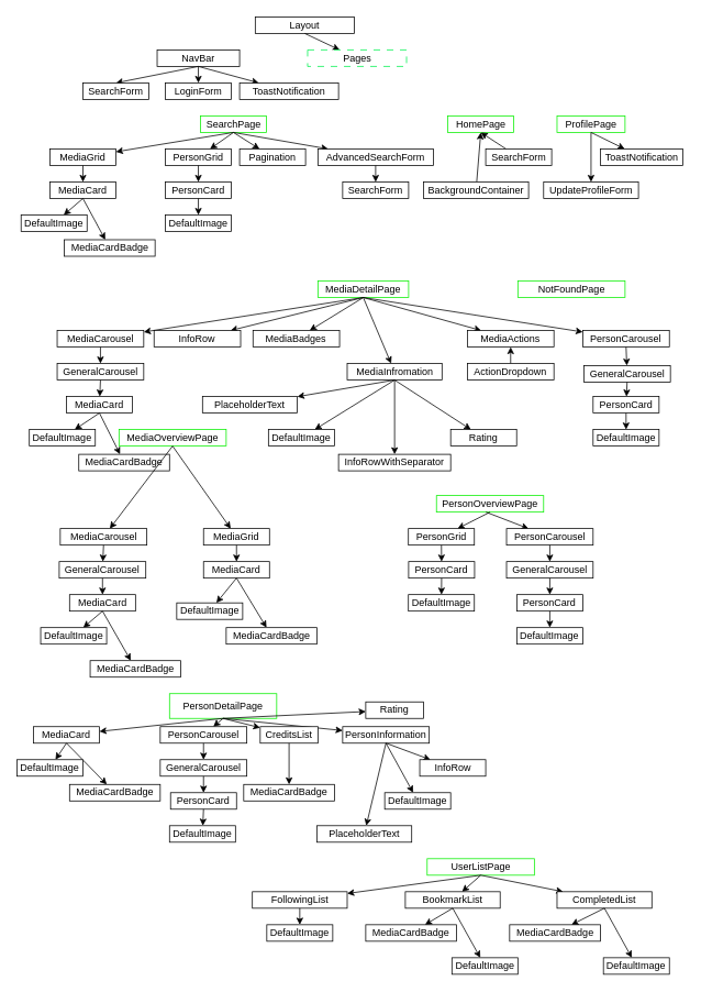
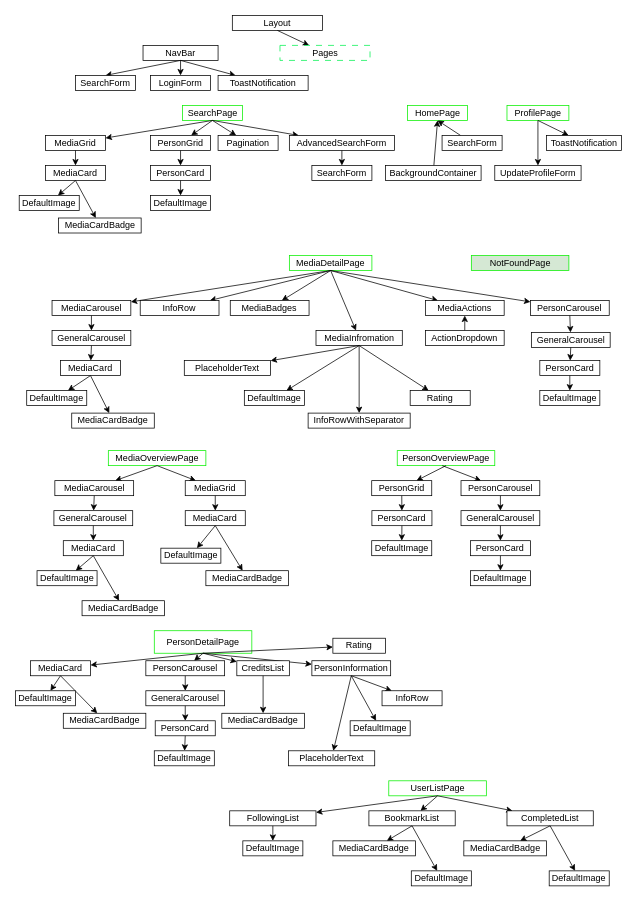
- <mxCell id="92" value="NotFoundPage" style="whiteSpace=wrap;html=1;strokeColor=#08F000;" parent="1" vertex="1"><mxGeometry x="627.5" y="340" width="130" height="20" as="geometry" /></mxCell>
+ <mxCell id="92" value="NotFoundPage" style="whiteSpace=wrap;html=1;strokeColor=#08F000;fillColor=#d5e8d4;" parent="1" vertex="1"><mxGeometry x="627.5" y="340" width="130" height="20" as="geometry" /></mxCell>
- <mxCell id="73" value="MediaOverviewPage" style="whiteSpace=wrap;html=1;strokeColor=#08F000;" parent="1" vertex="1"><mxGeometry x="143.75" y="520" width="130" height="20" as="geometry" /></mxCell>
+ <mxCell id="73" value="MediaOverviewPage" style="whiteSpace=wrap;html=1;strokeColor=#08F000;" parent="1" vertex="1"><mxGeometry x="143.75" y="600" width="130" height="20" as="geometry" /></mxCell>
